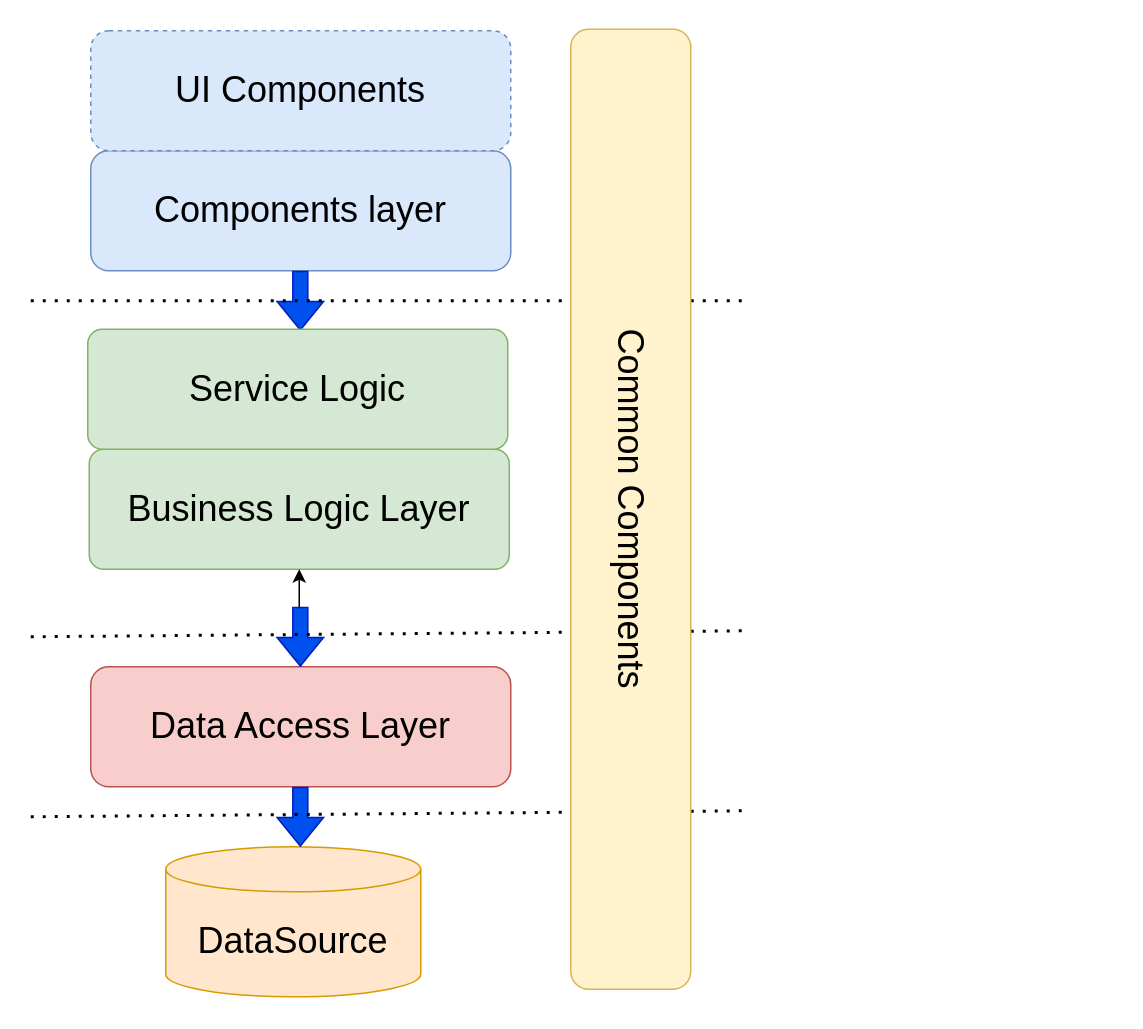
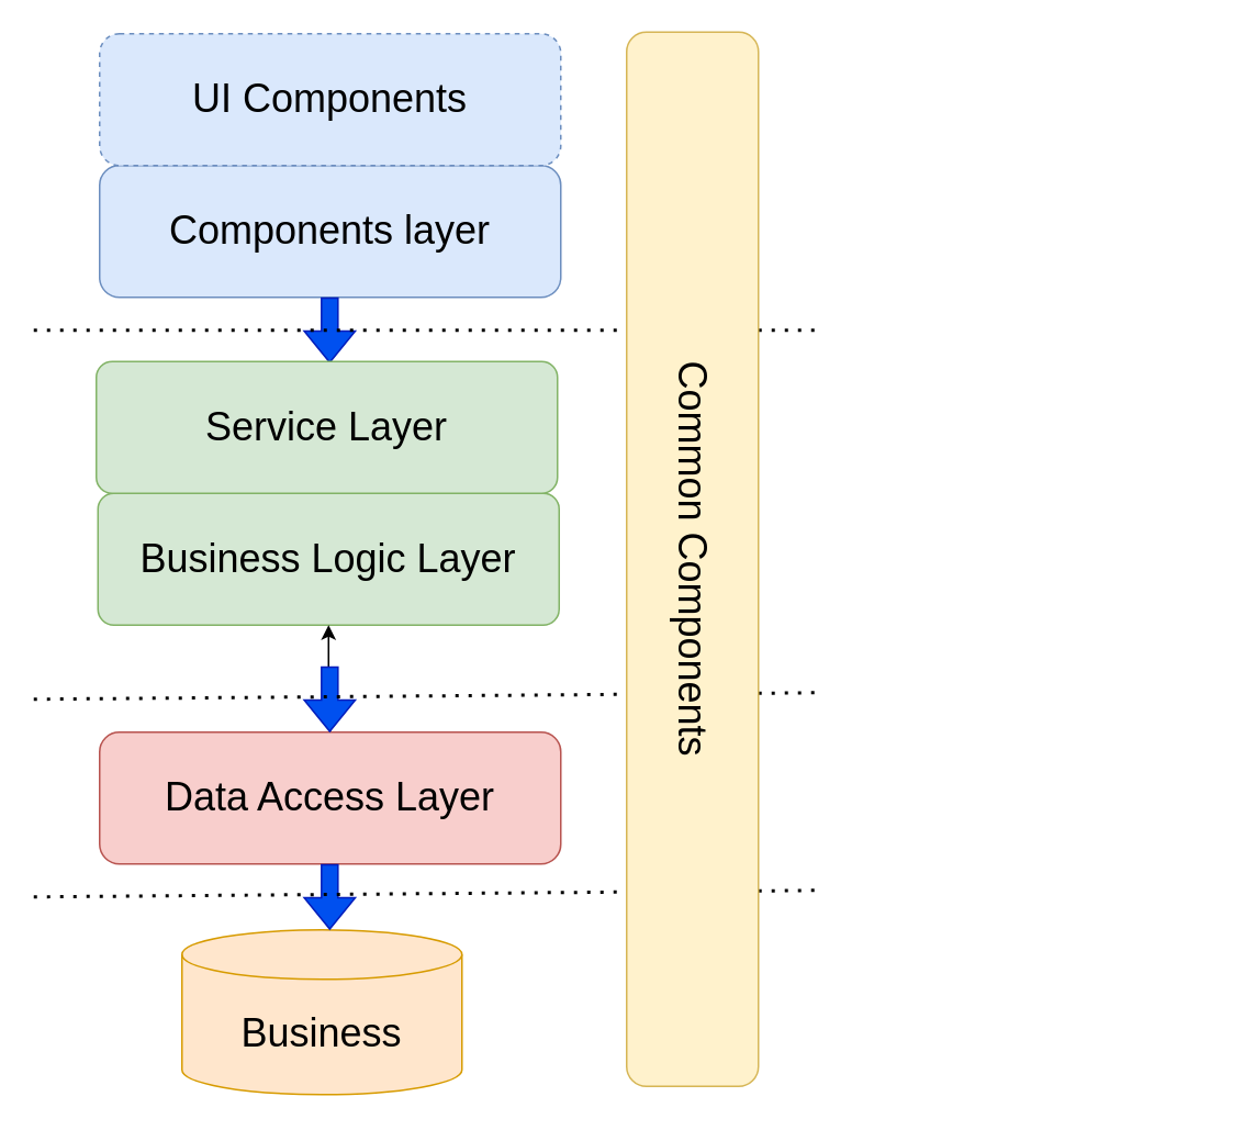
- <mxCell id="15" value="&lt;font style=&quot;font-size: 24px;&quot;&gt;Service Logic&lt;/font&gt;" style="rounded=1;whiteSpace=wrap;html=1;fillColor=#d5e8d4;strokeColor=#82b366;arcSize=12;" vertex="1" parent="1"><mxGeometry x="58" y="219" width="280" height="80" as="geometry" /></mxCell>
+ <mxCell id="15" value="&lt;font style=&quot;font-size: 24px;&quot;&gt;Service Layer&lt;/font&gt;" style="rounded=1;whiteSpace=wrap;html=1;fillColor=#d5e8d4;strokeColor=#82b366;arcSize=12;" vertex="1" parent="1"><mxGeometry x="58" y="219" width="280" height="80" as="geometry" /></mxCell>
- <mxCell id="9" value="&lt;font style=&quot;font-size: 24px;&quot;&gt;DataSource&lt;/font&gt;" style="shape=cylinder3;whiteSpace=wrap;html=1;boundedLbl=1;backgroundOutline=1;size=15;fillColor=#ffe6cc;strokeColor=#d79b00;" parent="1" vertex="1"><mxGeometry x="110" y="564" width="170" height="100" as="geometry" /></mxCell>
+ <mxCell id="9" value="&lt;font style=&quot;font-size: 24px;&quot;&gt;Business&lt;/font&gt;" style="shape=cylinder3;whiteSpace=wrap;html=1;boundedLbl=1;backgroundOutline=1;size=15;fillColor=#ffe6cc;strokeColor=#d79b00;" parent="1" vertex="1"><mxGeometry x="110" y="564" width="170" height="100" as="geometry" /></mxCell>
